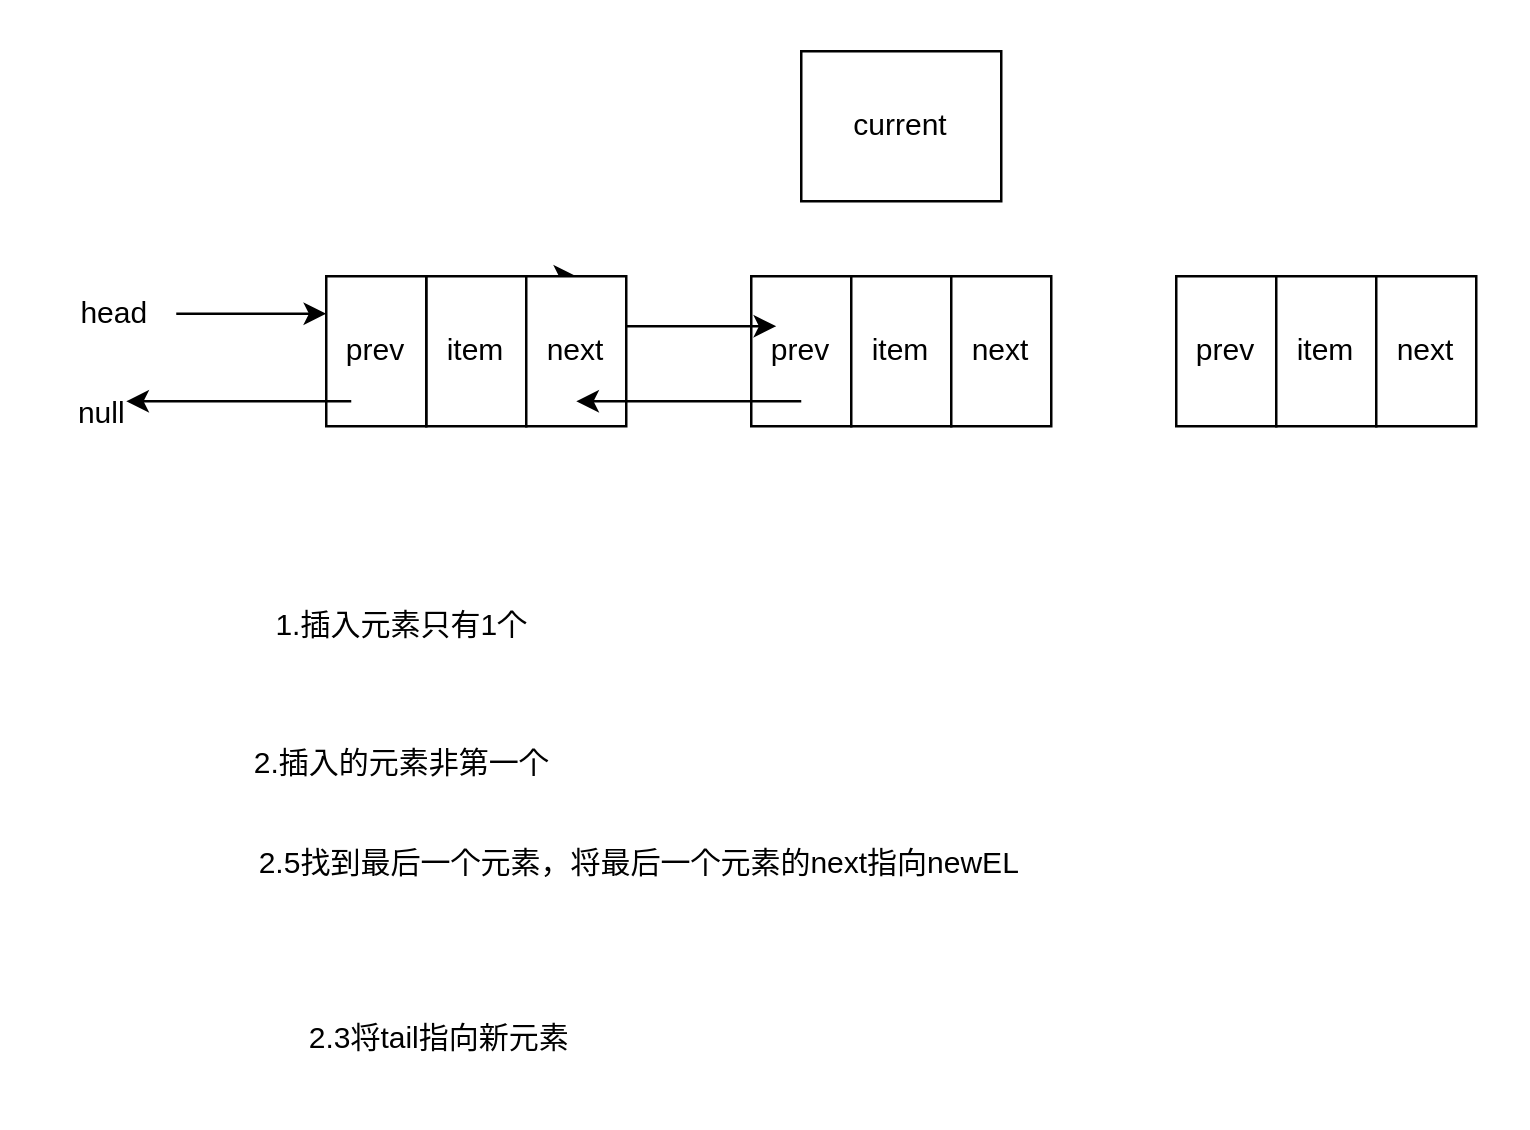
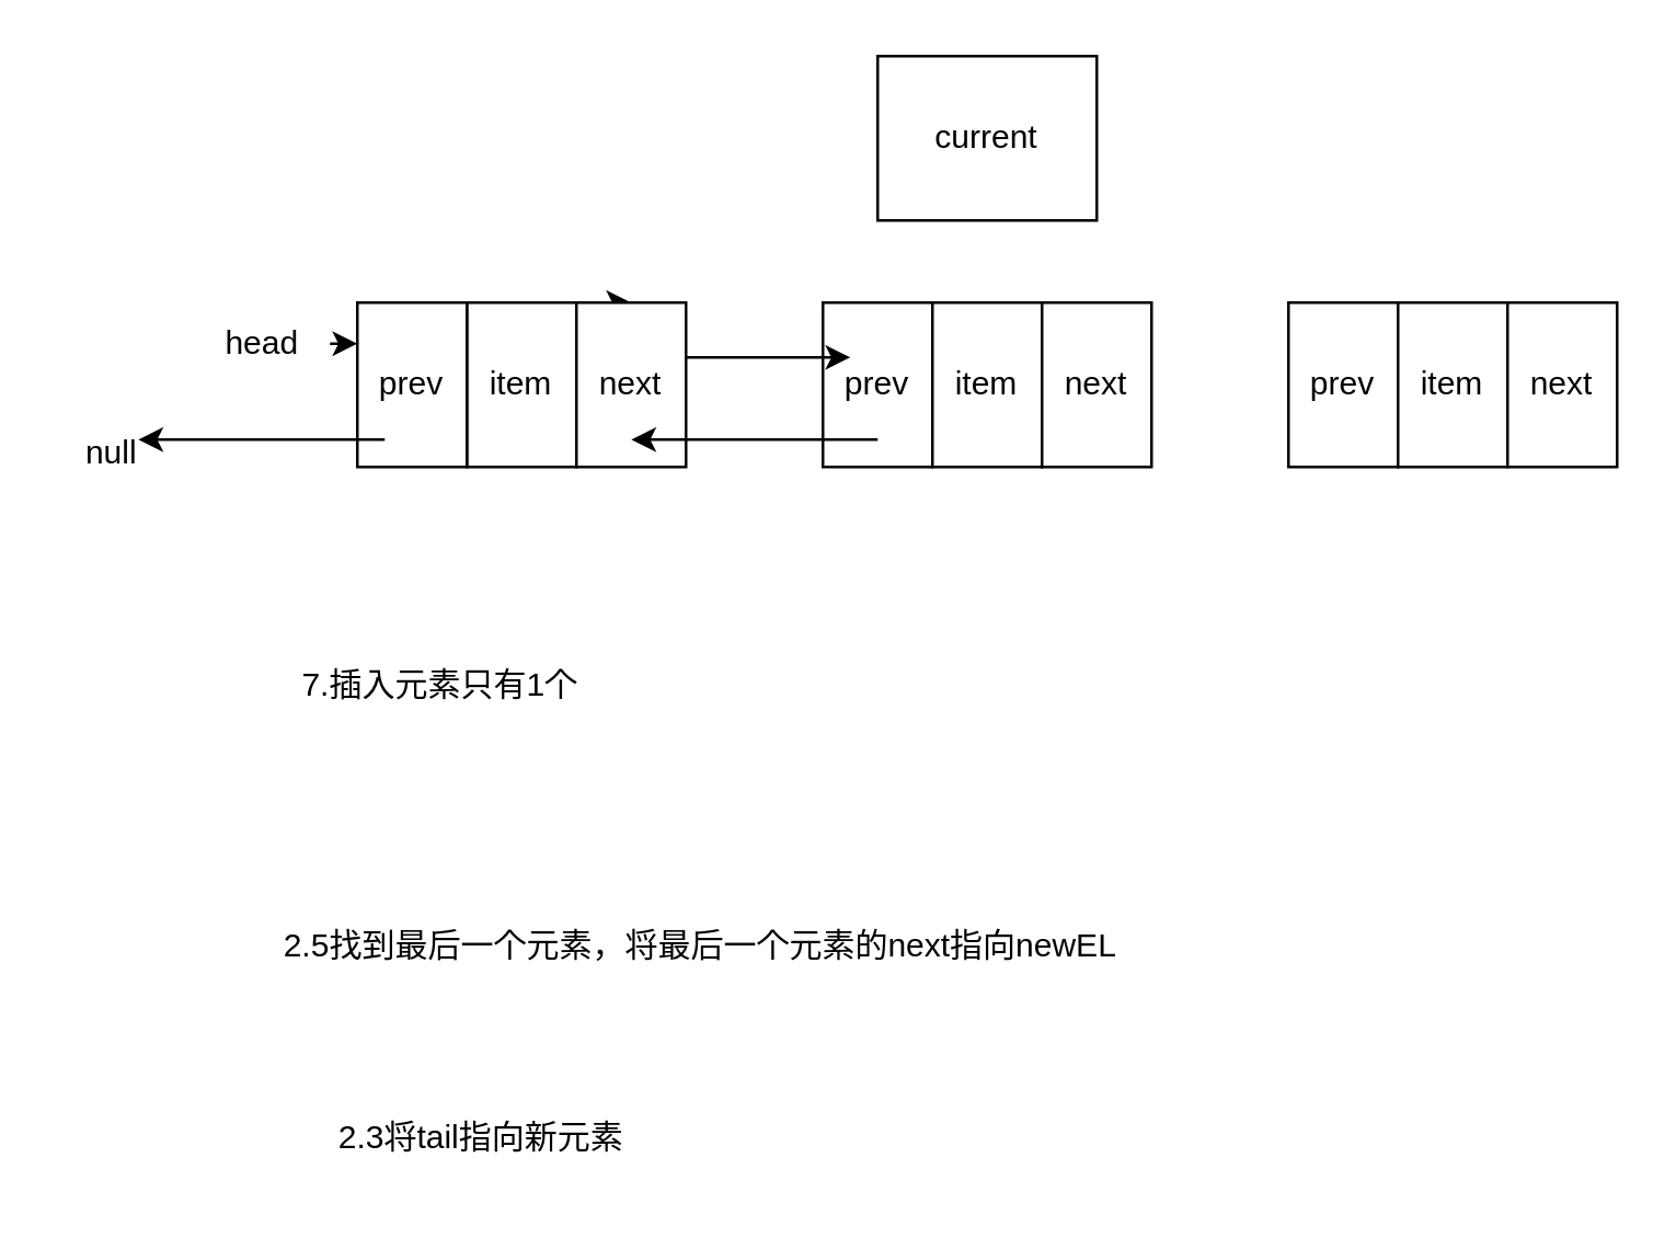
- <mxCell id="17" value="head" style="text;html=1;align=center;verticalAlign=middle;resizable=0;points=[];autosize=1;strokeColor=none;fillColor=none;" parent="1" vertex="1"><mxGeometry x="20" y="110" width="50" height="30" as="geometry" /></mxCell>
+ <mxCell id="17" value="head" style="text;html=1;align=center;verticalAlign=middle;resizable=0;points=[];autosize=1;strokeColor=none;fillColor=none;" parent="1" vertex="1"><mxGeometry x="70" y="110" width="50" height="30" as="geometry" /></mxCell>
- <mxCell id="19" value="1.插入元素只有1个" style="text;html=1;align=center;verticalAlign=middle;resizable=0;points=[];autosize=1;strokeColor=none;fillColor=none;" vertex="1" parent="1"><mxGeometry x="100" y="235" width="120" height="30" as="geometry" /></mxCell>
+ <mxCell id="19" value="7.插入元素只有1个" style="text;html=1;align=center;verticalAlign=middle;resizable=0;points=[];autosize=1;strokeColor=none;fillColor=none;" vertex="1" parent="1"><mxGeometry x="100" y="235" width="120" height="30" as="geometry" /></mxCell>
- <mxCell id="20" value="2.插入的元素非第一个" style="text;html=1;align=center;verticalAlign=middle;resizable=0;points=[];autosize=1;strokeColor=none;fillColor=none;" vertex="1" parent="1"><mxGeometry x="90" y="290" width="140" height="30" as="geometry" /></mxCell>
